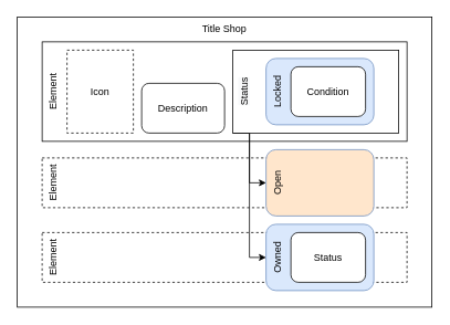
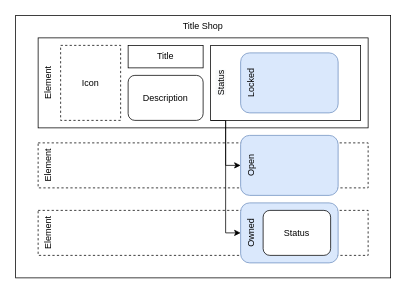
+ <mxCell id="7" value="Title" style="rounded=0;whiteSpace=wrap;html=1;align=center;" vertex="1" parent="1"><mxGeometry x="170" y="60" width="100" height="30" as="geometry" /></mxCell>
- <mxCell id="13" value="Сondition" style="rounded=1;whiteSpace=wrap;html=1;align=center;" vertex="1" parent="1"><mxGeometry x="350" y="80" width="90" height="60" as="geometry" /></mxCell>
- <mxCell id="14" value="&lt;span&gt;Open&lt;/span&gt;" style="rounded=1;whiteSpace=wrap;html=1;align=center;verticalAlign=top;horizontal=0;fillColor=#ffe6cc;strokeColor=#6c8ebf;labelBackgroundColor=none;" vertex="1" parent="1"><mxGeometry x="320" y="180" width="130" height="80" as="geometry" /></mxCell>
+ <mxCell id="14" value="&lt;span&gt;Open&lt;/span&gt;" style="rounded=1;whiteSpace=wrap;html=1;align=center;verticalAlign=top;horizontal=0;fillColor=#dae8fc;strokeColor=#6c8ebf;labelBackgroundColor=none;" vertex="1" parent="1"><mxGeometry x="320" y="180" width="130" height="80" as="geometry" /></mxCell>
